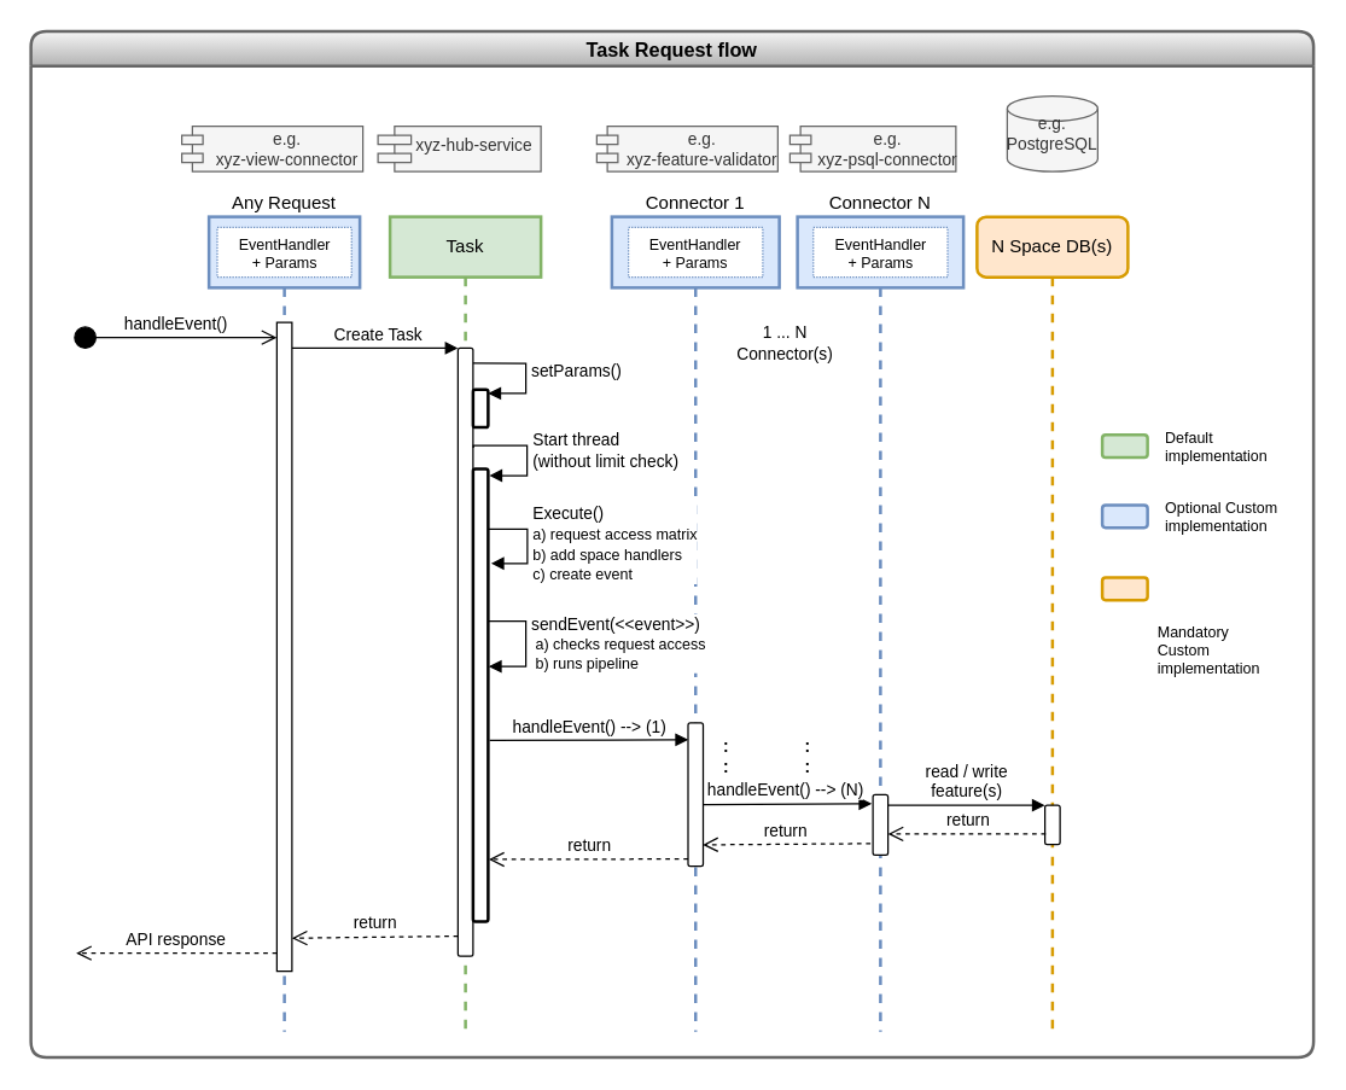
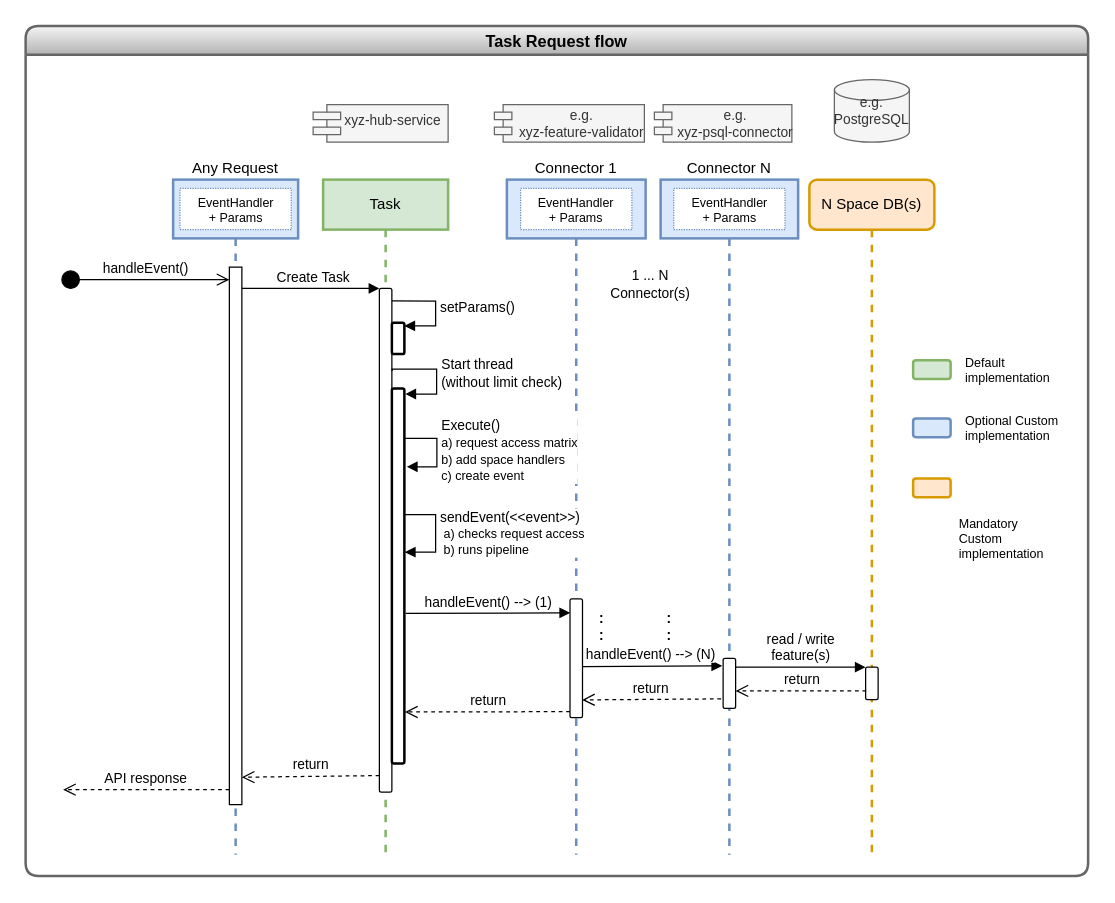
- <mxCell id="43" value="e.g.&#10;xyz-view-connector" style="shape=module;align=center;spacingLeft=20;align=center;verticalAlign=middle;rounded=1;shadow=0;sketch=0;fontSize=11;strokeColor=#666666;strokeWidth=1;jettyWidth=14;jettyHeight=6;fillColor=#f5f5f5;fontColor=#333333;labelPosition=center;verticalLabelPosition=middle;" vertex="1" parent="13"><mxGeometry x="100" y="63" width="120" height="30" as="geometry" /></mxCell>
